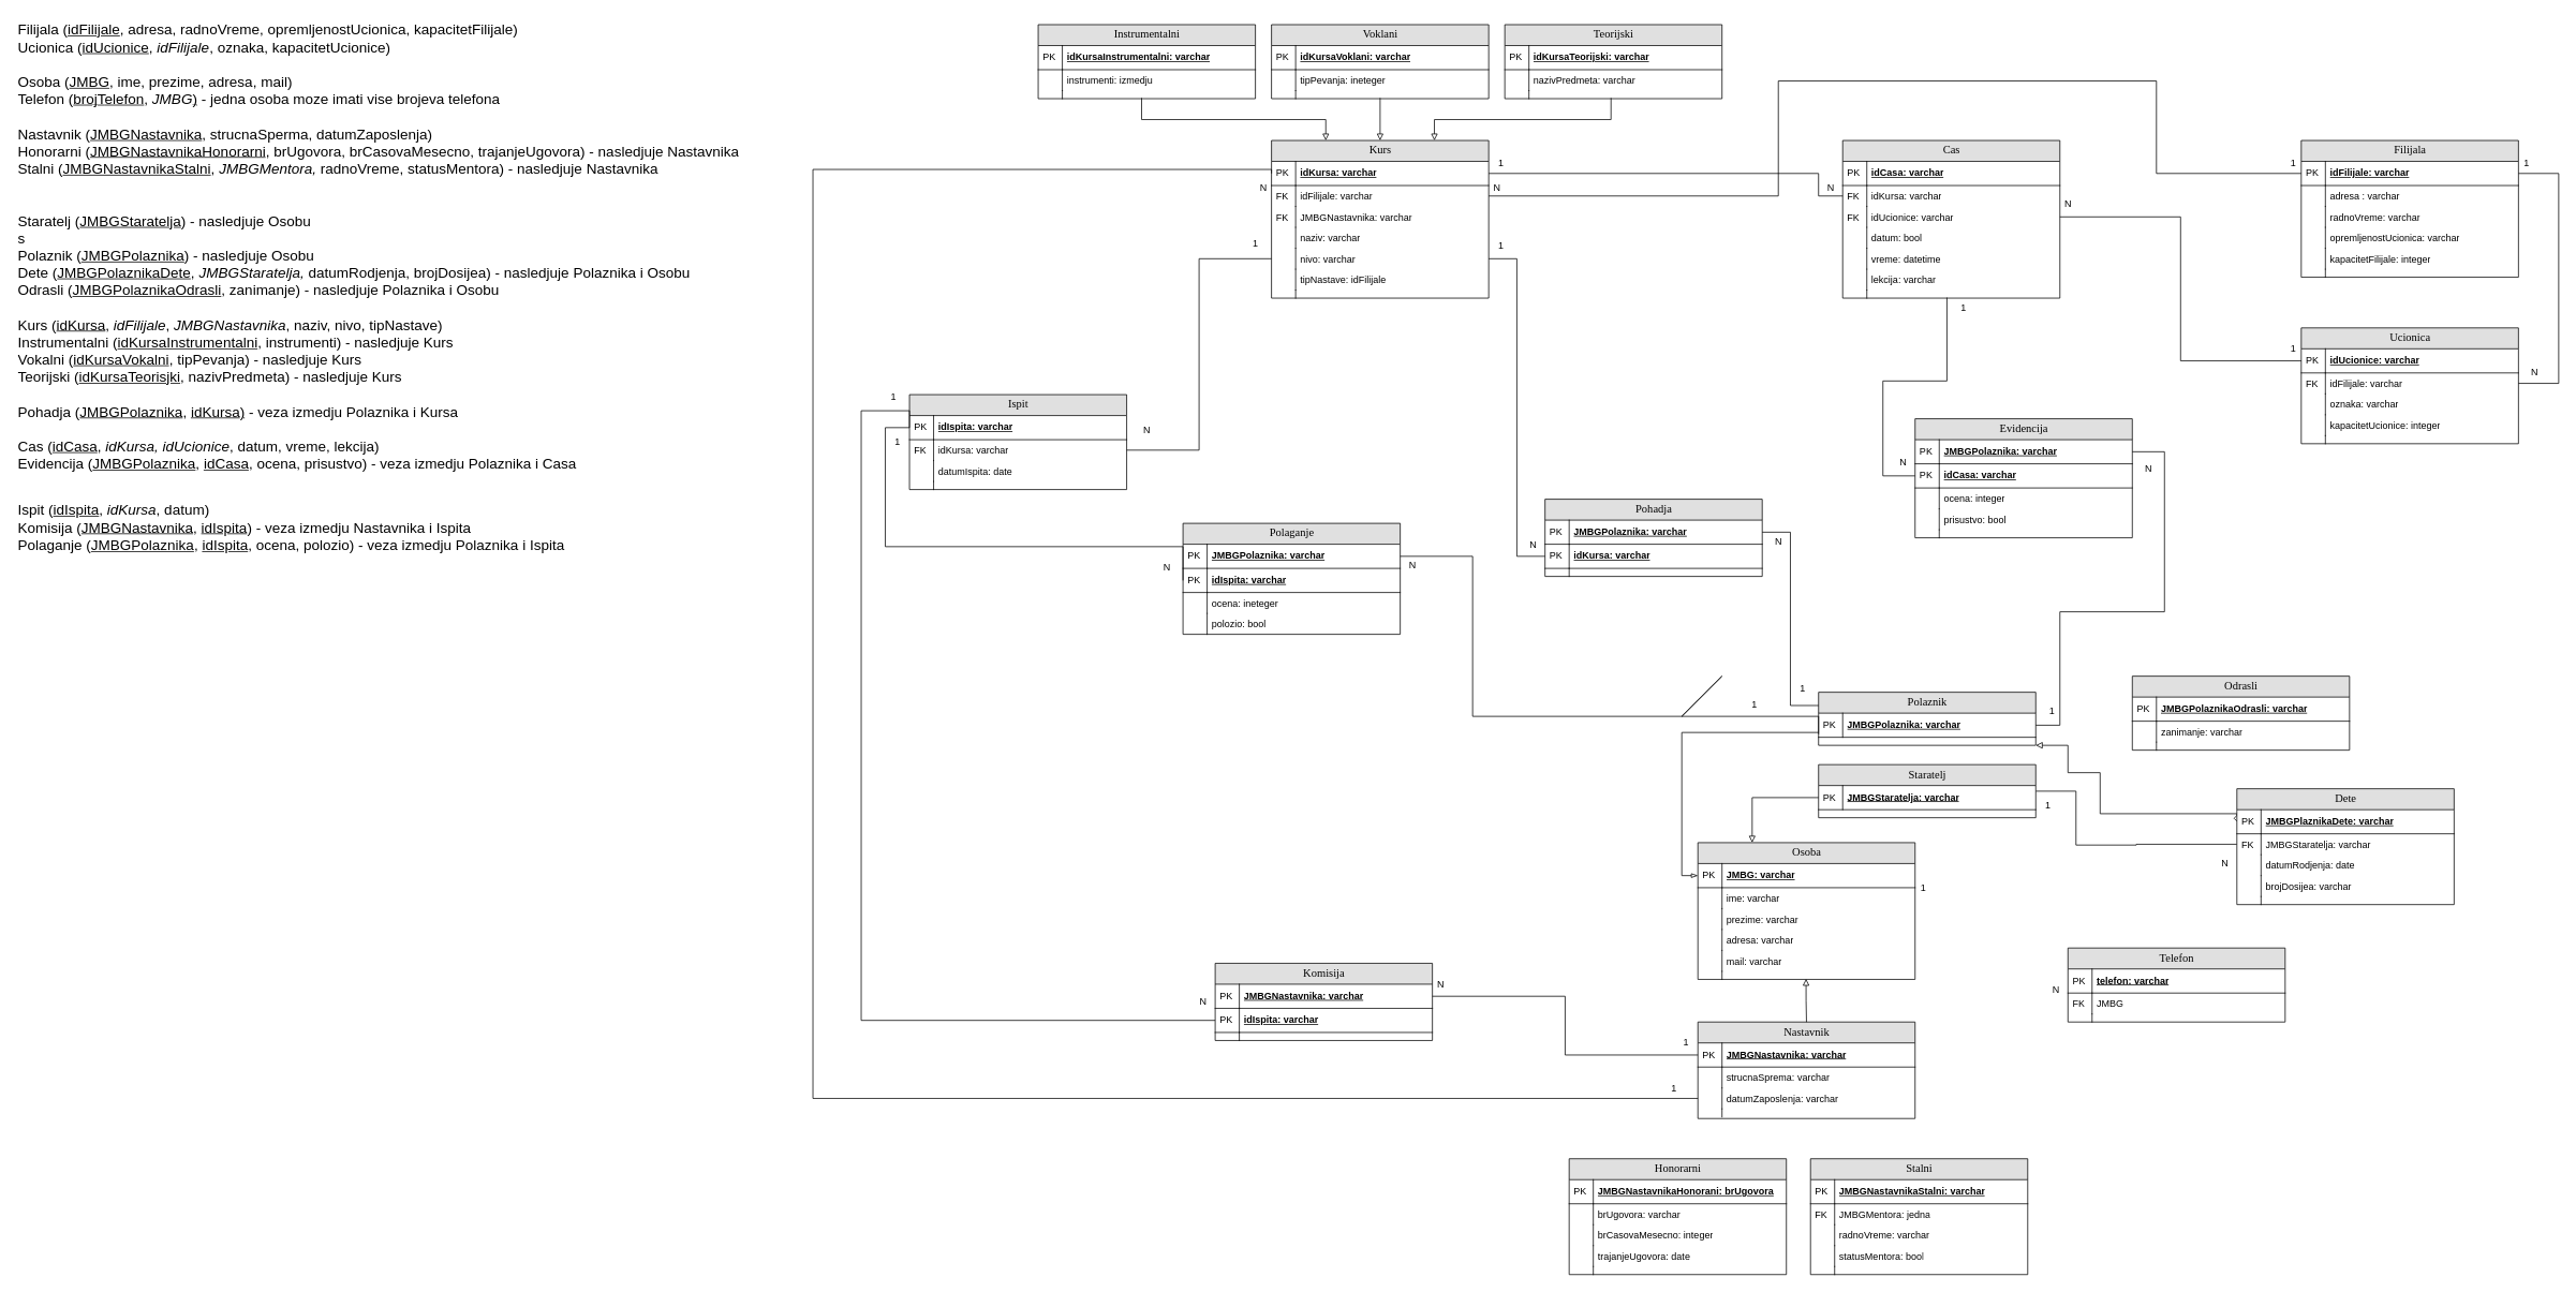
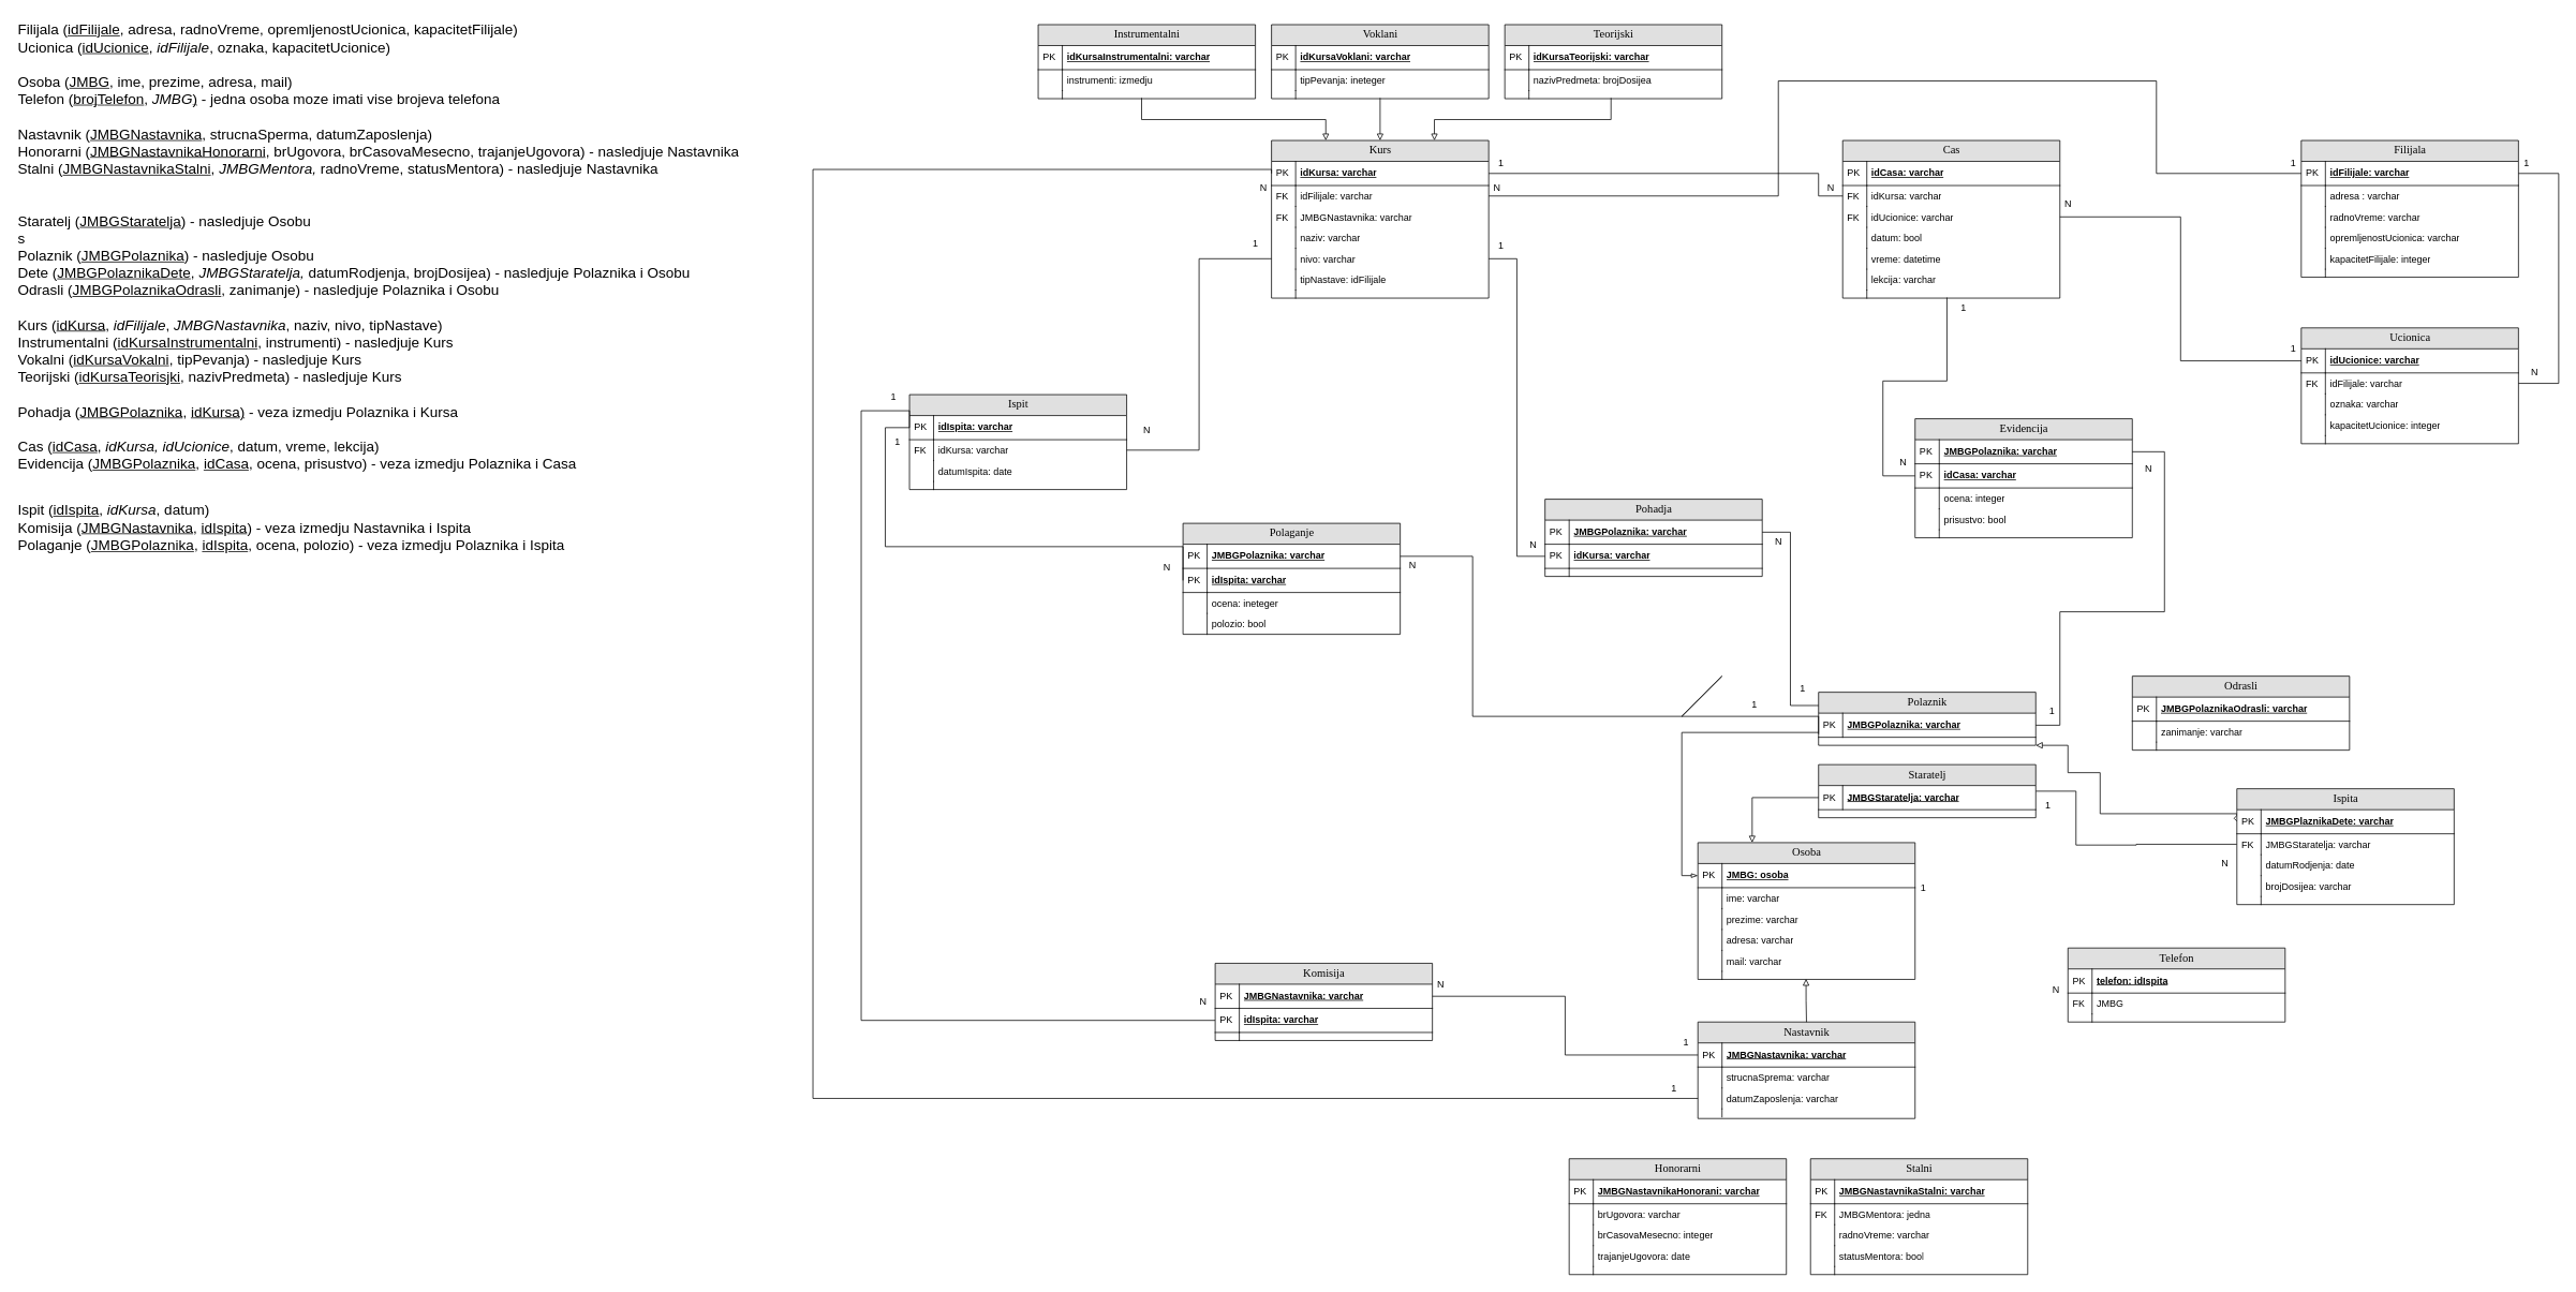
- <mxCell id="136" value="nazivPredmeta: varchar" style="shape=partialRectangle;top=0;left=0;right=0;bottom=0;html=1;align=left;verticalAlign=top;fillColor=none;spacingLeft=34;spacingRight=4;whiteSpace=wrap;overflow=hidden;rotatable=0;points=[[0,0.5],[1,0.5]];portConstraint=eastwest;dropTarget=0;" parent="133" vertex="1"><mxGeometry y="56" width="270" height="26" as="geometry" /></mxCell>
+ <mxCell id="136" value="nazivPredmeta: brojDosijea" style="shape=partialRectangle;top=0;left=0;right=0;bottom=0;html=1;align=left;verticalAlign=top;fillColor=none;spacingLeft=34;spacingRight=4;whiteSpace=wrap;overflow=hidden;rotatable=0;points=[[0,0.5],[1,0.5]];portConstraint=eastwest;dropTarget=0;" parent="133" vertex="1"><mxGeometry y="56" width="270" height="26" as="geometry" /></mxCell>
- <mxCell id="86" value="Dete" style="swimlane;html=1;fontStyle=0;childLayout=stackLayout;horizontal=1;startSize=26;fillColor=#e0e0e0;horizontalStack=0;resizeParent=1;resizeLast=0;collapsible=1;marginBottom=0;swimlaneFillColor=#ffffff;align=center;rounded=0;shadow=0;comic=0;labelBackgroundColor=none;strokeWidth=1;fontFamily=Verdana;fontSize=14" parent="1" vertex="1"><mxGeometry x="2780" y="980" width="270" height="144" as="geometry" /></mxCell>
+ <mxCell id="86" value="Ispita" style="swimlane;html=1;fontStyle=0;childLayout=stackLayout;horizontal=1;startSize=26;fillColor=#e0e0e0;horizontalStack=0;resizeParent=1;resizeLast=0;collapsible=1;marginBottom=0;swimlaneFillColor=#ffffff;align=center;rounded=0;shadow=0;comic=0;labelBackgroundColor=none;strokeWidth=1;fontFamily=Verdana;fontSize=14" parent="1" vertex="1"><mxGeometry x="2780" y="980" width="270" height="144" as="geometry" /></mxCell>
- <mxCell id="28" value="JMBG: varchar" style="shape=partialRectangle;top=0;left=0;right=0;bottom=1;html=1;align=left;verticalAlign=middle;fillColor=none;spacingLeft=34;spacingRight=4;whiteSpace=wrap;overflow=hidden;rotatable=0;points=[[0,0.5],[1,0.5]];portConstraint=eastwest;dropTarget=0;fontStyle=5;" parent="27" vertex="1"><mxGeometry y="26" width="270" height="30" as="geometry" /></mxCell>
+ <mxCell id="28" value="JMBG: osoba" style="shape=partialRectangle;top=0;left=0;right=0;bottom=1;html=1;align=left;verticalAlign=middle;fillColor=none;spacingLeft=34;spacingRight=4;whiteSpace=wrap;overflow=hidden;rotatable=0;points=[[0,0.5],[1,0.5]];portConstraint=eastwest;dropTarget=0;fontStyle=5;" parent="27" vertex="1"><mxGeometry y="26" width="270" height="30" as="geometry" /></mxCell>
- <mxCell id="41" value="telefon: varchar" style="shape=partialRectangle;top=0;left=0;right=0;bottom=1;html=1;align=left;verticalAlign=middle;fillColor=none;spacingLeft=34;spacingRight=4;whiteSpace=wrap;overflow=hidden;rotatable=0;points=[[0,0.5],[1,0.5]];portConstraint=eastwest;dropTarget=0;fontStyle=5;" parent="40" vertex="1"><mxGeometry y="26" width="270" height="30" as="geometry" /></mxCell>
+ <mxCell id="41" value="telefon: idIspita" style="shape=partialRectangle;top=0;left=0;right=0;bottom=1;html=1;align=left;verticalAlign=middle;fillColor=none;spacingLeft=34;spacingRight=4;whiteSpace=wrap;overflow=hidden;rotatable=0;points=[[0,0.5],[1,0.5]];portConstraint=eastwest;dropTarget=0;fontStyle=5;" parent="40" vertex="1"><mxGeometry y="26" width="270" height="30" as="geometry" /></mxCell>
- <mxCell id="57" value="JMBGNastavnikaHonorani: brUgovora" style="shape=partialRectangle;top=0;left=0;right=0;bottom=1;html=1;align=left;verticalAlign=middle;fillColor=none;spacingLeft=34;spacingRight=4;whiteSpace=wrap;overflow=hidden;rotatable=0;points=[[0,0.5],[1,0.5]];portConstraint=eastwest;dropTarget=0;fontStyle=5;" parent="56" vertex="1"><mxGeometry y="26" width="270" height="30" as="geometry" /></mxCell>
+ <mxCell id="57" value="JMBGNastavnikaHonorani: varchar" style="shape=partialRectangle;top=0;left=0;right=0;bottom=1;html=1;align=left;verticalAlign=middle;fillColor=none;spacingLeft=34;spacingRight=4;whiteSpace=wrap;overflow=hidden;rotatable=0;points=[[0,0.5],[1,0.5]];portConstraint=eastwest;dropTarget=0;fontStyle=5;" parent="56" vertex="1"><mxGeometry y="26" width="270" height="30" as="geometry" /></mxCell>
